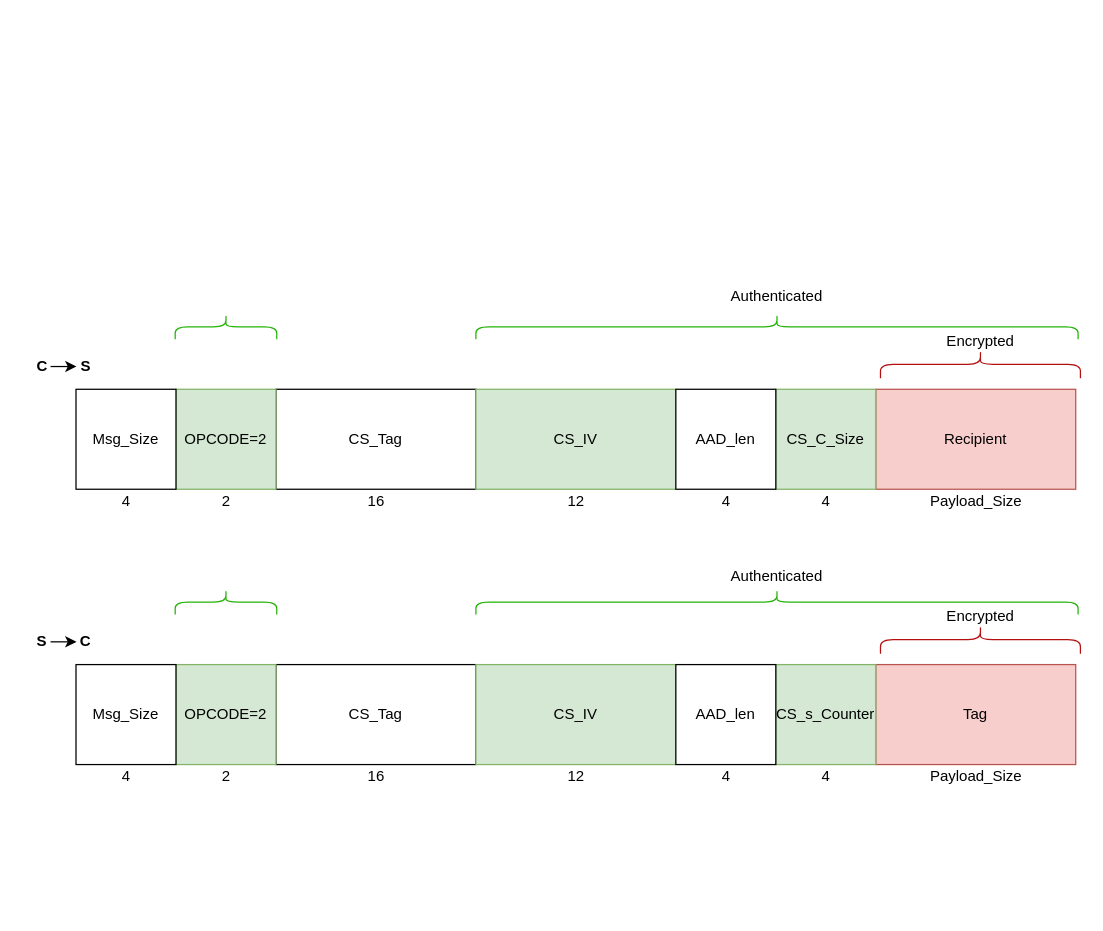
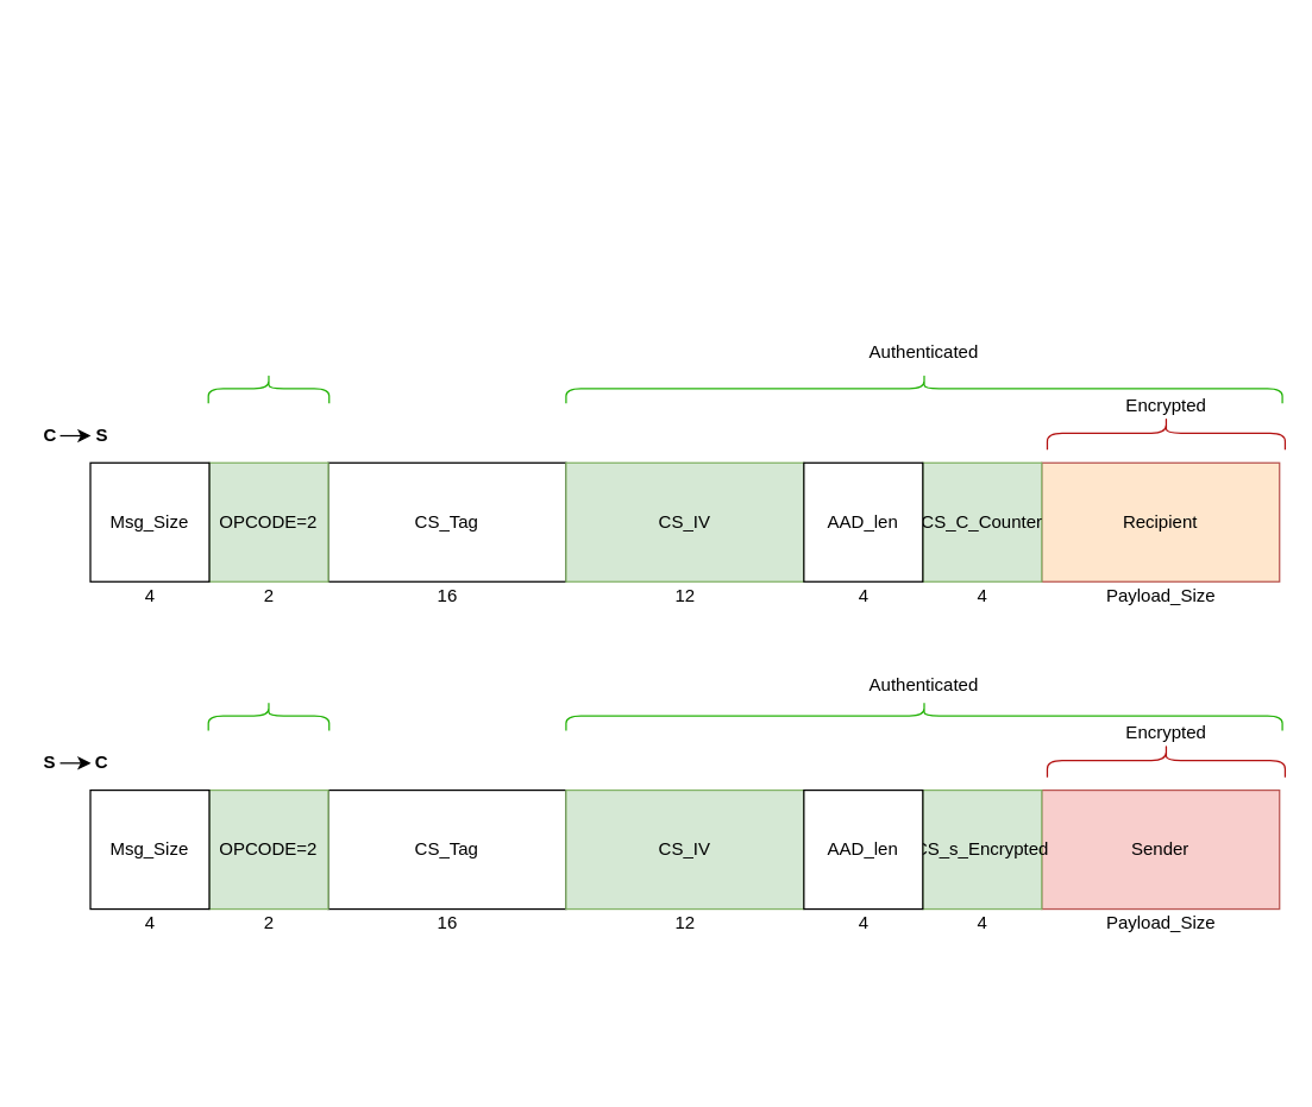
- <mxCell id="11" value="CS_C_Size" style="rounded=0;whiteSpace=wrap;html=1;fillColor=#d5e8d4;strokeColor=#82b366;" parent="1" vertex="1"><mxGeometry x="620" y="311" width="80" height="80" as="geometry" /></mxCell>
+ <mxCell id="11" value="CS_C_Counter" style="rounded=0;whiteSpace=wrap;html=1;fillColor=#d5e8d4;strokeColor=#82b366;" parent="1" vertex="1"><mxGeometry x="620" y="311" width="80" height="80" as="geometry" /></mxCell>
- <mxCell id="3" value="Recipient" style="rounded=0;whiteSpace=wrap;html=1;fillColor=#f8cecc;strokeColor=#b85450;" parent="1" vertex="1"><mxGeometry x="700" y="311" width="160" height="80" as="geometry" /></mxCell>
+ <mxCell id="3" value="Recipient" style="rounded=0;whiteSpace=wrap;html=1;fillColor=#ffe6cc;strokeColor=#b85450;" parent="1" vertex="1"><mxGeometry x="700" y="311" width="160" height="80" as="geometry" /></mxCell>
- <mxCell id="30" value="CS_s_Counter" style="rounded=0;whiteSpace=wrap;html=1;fillColor=#d5e8d4;strokeColor=#82b366;" vertex="1" parent="1"><mxGeometry x="620" y="531.31" width="80" height="80" as="geometry" /></mxCell>
+ <mxCell id="30" value="CS_s_Encrypted" style="rounded=0;whiteSpace=wrap;html=1;fillColor=#d5e8d4;strokeColor=#82b366;" vertex="1" parent="1"><mxGeometry x="620" y="531.31" width="80" height="80" as="geometry" /></mxCell>
- <mxCell id="22" value="Tag" style="rounded=0;whiteSpace=wrap;html=1;fillColor=#f8cecc;strokeColor=#b85450;" vertex="1" parent="1"><mxGeometry x="700" y="531.31" width="160" height="80" as="geometry" /></mxCell>
+ <mxCell id="22" value="Sender" style="rounded=0;whiteSpace=wrap;html=1;fillColor=#f8cecc;strokeColor=#b85450;" vertex="1" parent="1"><mxGeometry x="700" y="531.31" width="160" height="80" as="geometry" /></mxCell>
